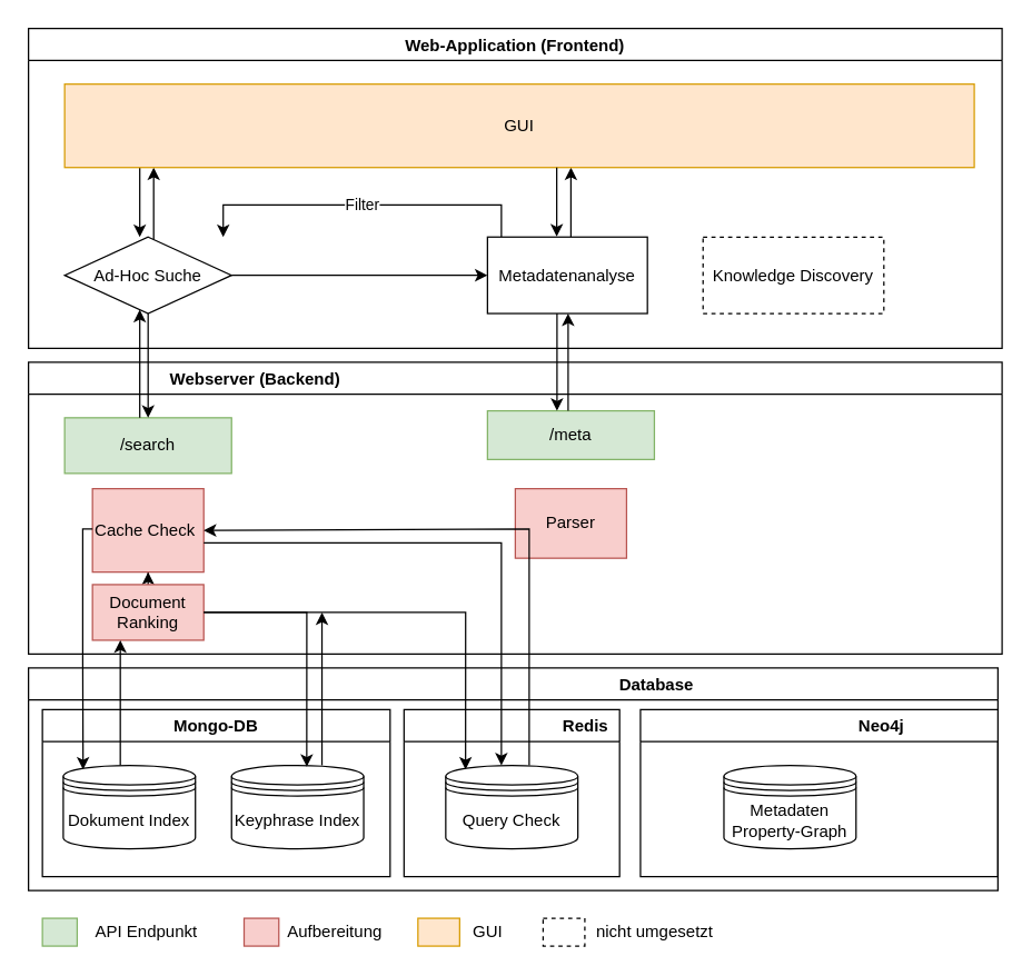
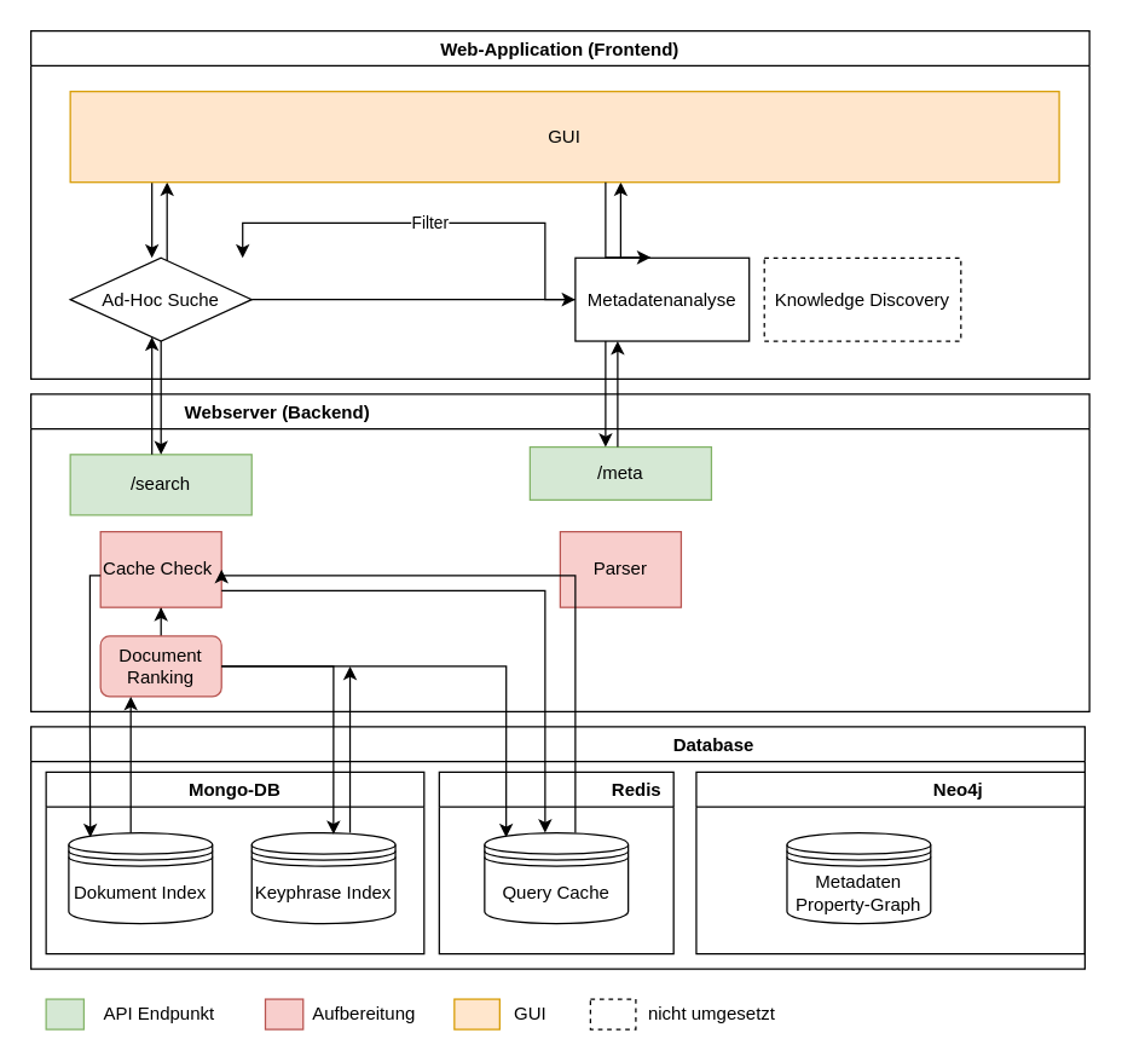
- <mxCell id="23" value="Metadatenanalyse" style="rounded=0;whiteSpace=wrap;html=1;" parent="17" vertex="1"><mxGeometry x="330" y="150" width="115" height="55" as="geometry" /></mxCell>
+ <mxCell id="23" value="Metadatenanalyse" style="rounded=0;whiteSpace=wrap;html=1;" parent="17" vertex="1"><mxGeometry x="360" y="150" width="115" height="55" as="geometry" /></mxCell>
- <mxCell id="15" value="Cache Check" style="rounded=0;whiteSpace=wrap;html=1;align=left;fillColor=#f8cecc;strokeColor=#b85450;" vertex="1" parent="10"><mxGeometry x="46" y="91" width="80" height="60" as="geometry" /></mxCell>
+ <mxCell id="15" value="Cache Check" style="rounded=0;whiteSpace=wrap;html=1;align=left;fillColor=#f8cecc;strokeColor=#b85450;" vertex="1" parent="10"><mxGeometry x="46" y="91" width="80" height="50" as="geometry" /></mxCell>
- <mxCell id="12" value="Document Ranking" style="rounded=0;whiteSpace=wrap;html=1;fillColor=#f8cecc;strokeColor=#b85450;" parent="10" vertex="1"><mxGeometry x="46" y="160" width="80" height="40" as="geometry" /></mxCell>
+ <mxCell id="12" value="Document Ranking" style="whiteSpace=wrap;html=1;fillColor=#f8cecc;strokeColor=#b85450;rounded=1;" parent="10" vertex="1"><mxGeometry x="46" y="160" width="80" height="40" as="geometry" /></mxCell>
- <mxCell id="9" value="Query Check" style="shape=datastore;whiteSpace=wrap;html=1;" vertex="1" parent="8"><mxGeometry x="30" y="40" width="95" height="60" as="geometry" /></mxCell>
+ <mxCell id="9" value="Query Cache" style="shape=datastore;whiteSpace=wrap;html=1;" vertex="1" parent="8"><mxGeometry x="30" y="40" width="95" height="60" as="geometry" /></mxCell>
